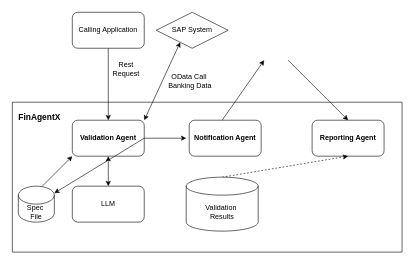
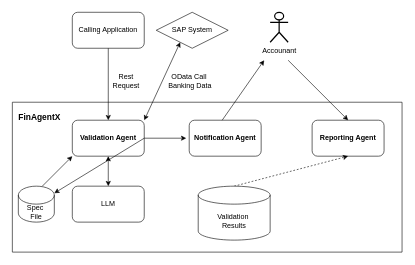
+ <mxCell id="16" value="Accounant" style="shape=umlActor;verticalLabelPosition=bottom;verticalAlign=top;html=1;outlineConnect=0;strokeWidth=2;" vertex="1" parent="1"><mxGeometry x="450" y="20" width="30" height="50" as="geometry" /></mxCell>
- <mxCell id="5" value="Rest Request" style="text;html=1;align=center;verticalAlign=middle;whiteSpace=wrap;rounded=0;" vertex="1" parent="1"><mxGeometry x="180" y="100" width="60" height="30" as="geometry" /></mxCell>
+ <mxCell id="5" value="Rest Request" style="text;html=1;align=center;verticalAlign=middle;whiteSpace=wrap;rounded=0;" vertex="1" parent="1"><mxGeometry x="180" y="120" width="60" height="30" as="geometry" /></mxCell>
- <mxCell id="23" value="Validation&amp;nbsp;&lt;div&gt;Results&lt;/div&gt;" style="shape=cylinder3;whiteSpace=wrap;html=1;boundedLbl=1;backgroundOutline=1;size=15;" vertex="1" parent="1"><mxGeometry x="310" y="295" width="120" height="90" as="geometry" /></mxCell>
+ <mxCell id="23" value="Validation&amp;nbsp;&lt;div&gt;Results&lt;/div&gt;" style="shape=cylinder3;whiteSpace=wrap;html=1;boundedLbl=1;backgroundOutline=1;size=15;" vertex="1" parent="1"><mxGeometry x="330" y="310" width="120" height="90" as="geometry" /></mxCell>
